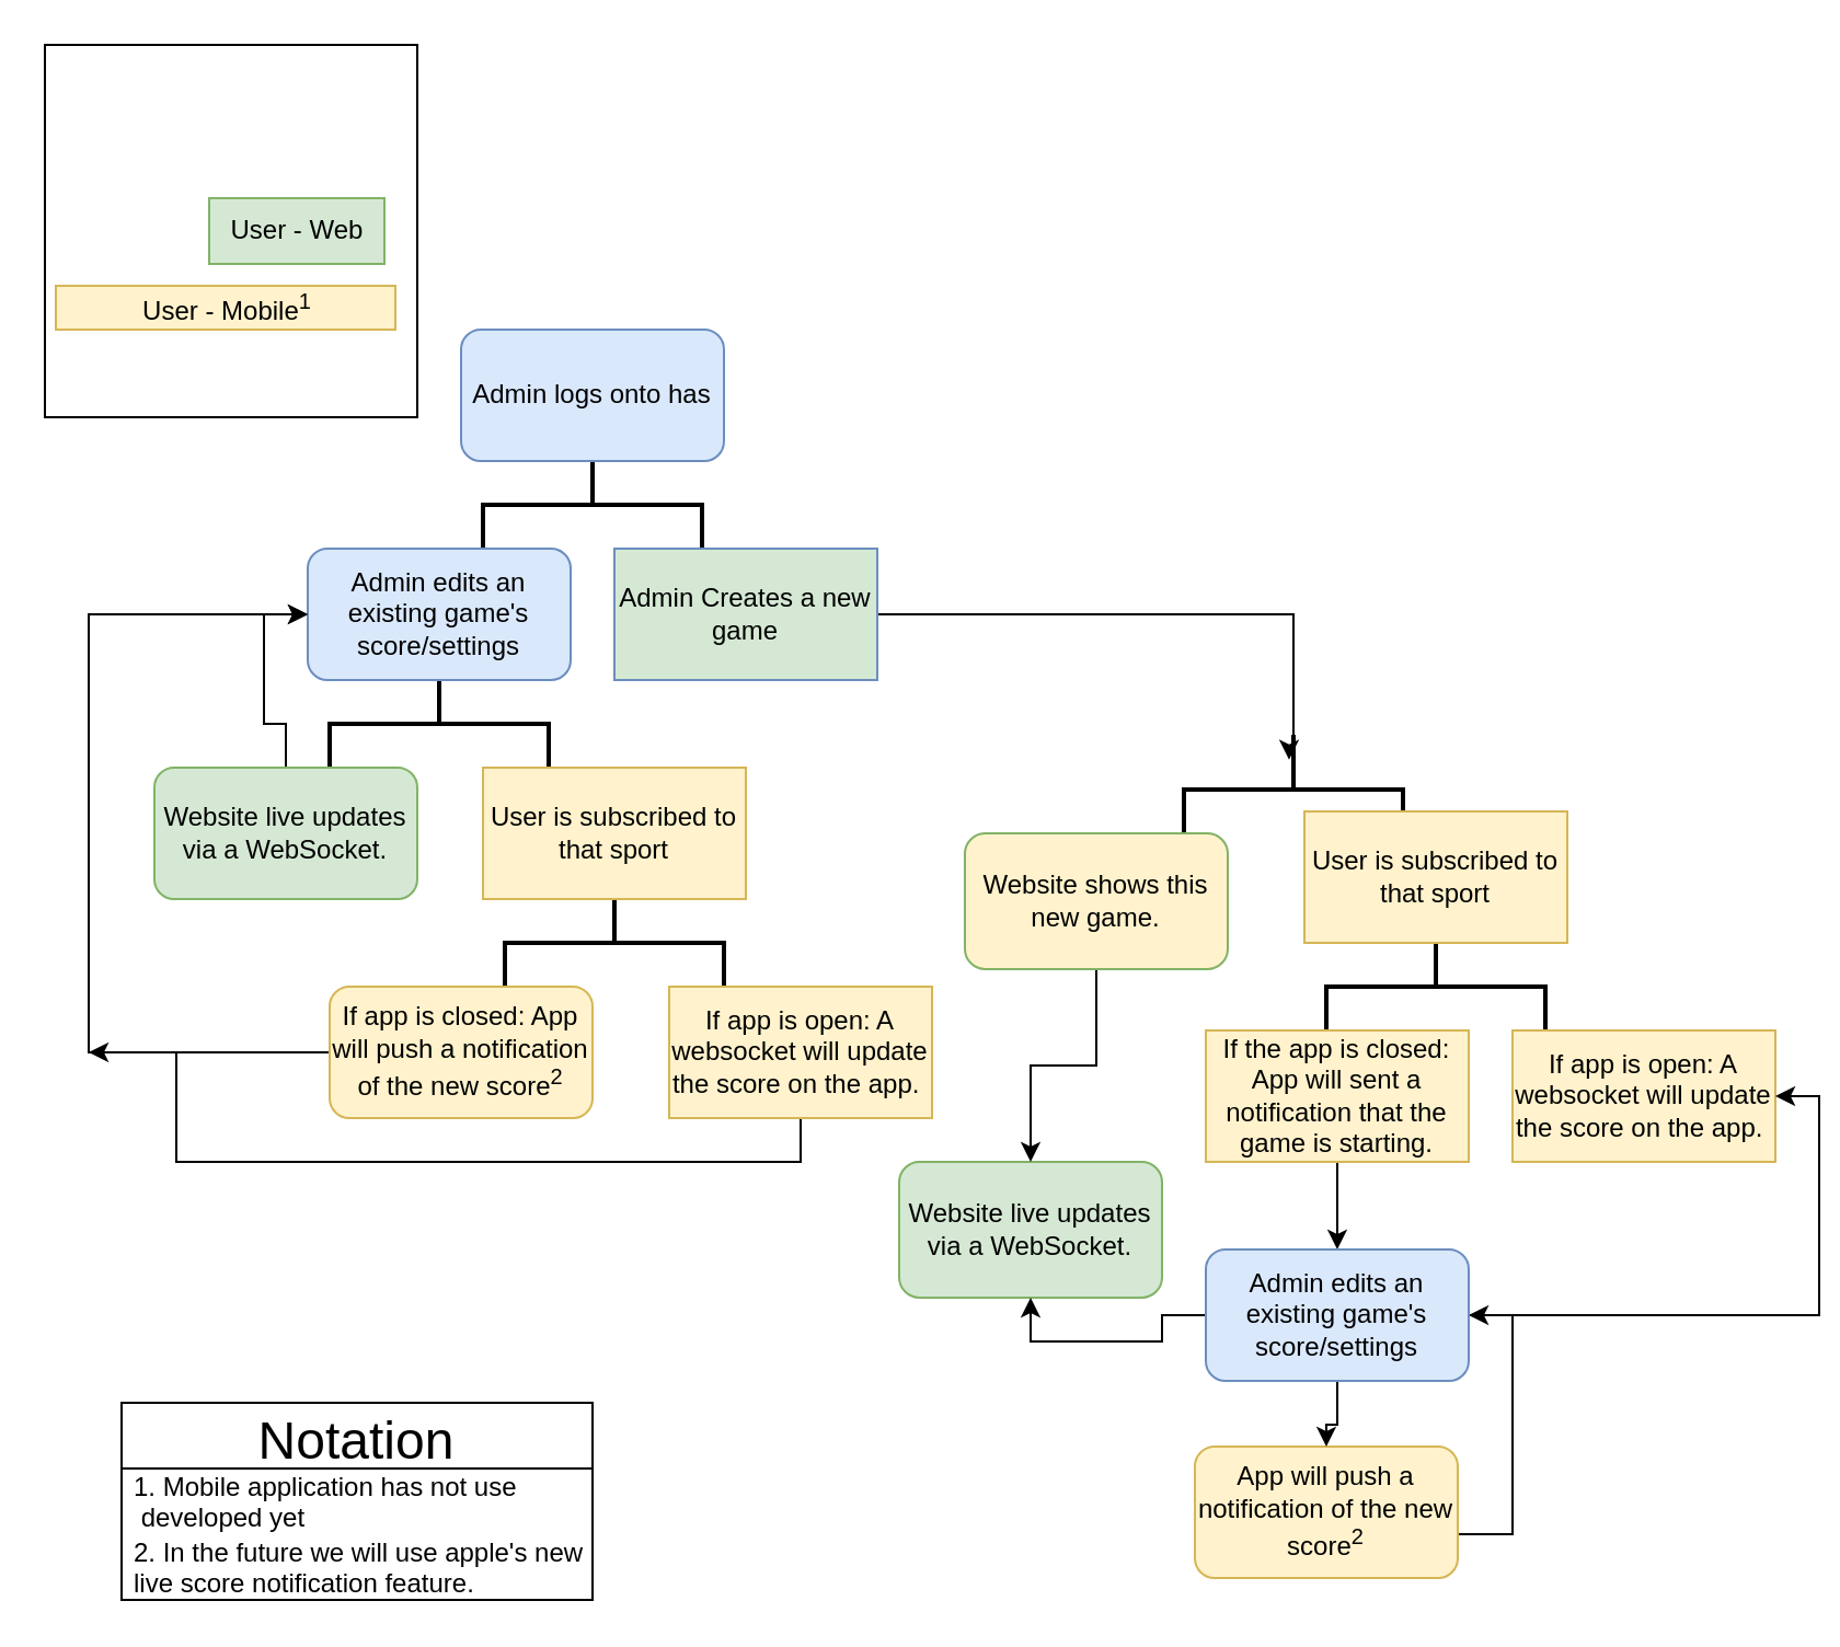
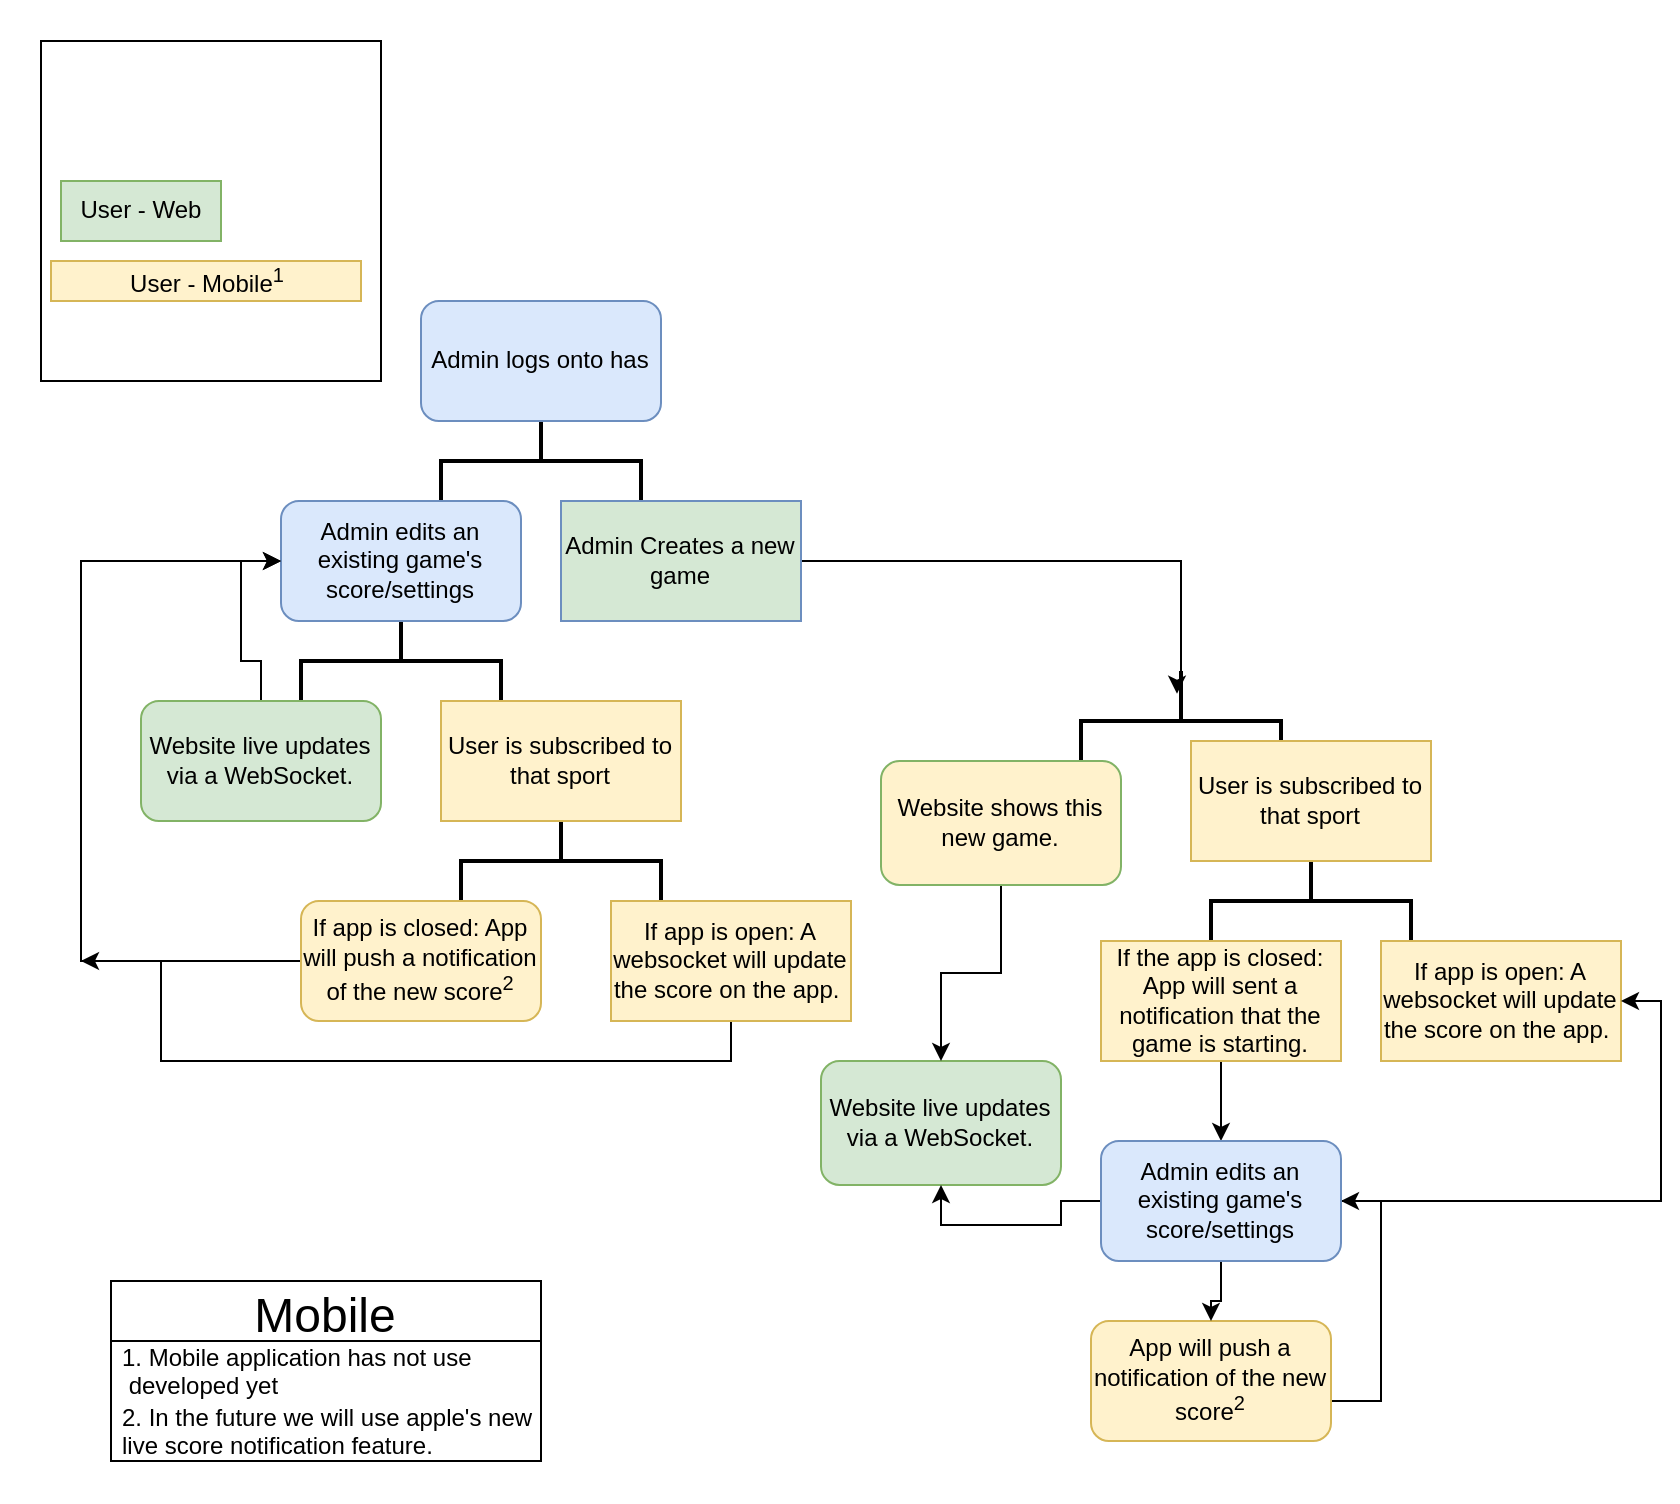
- <mxCell id="13" value="User - Web" style="text;html=1;align=center;verticalAlign=middle;resizable=0;points=[];autosize=1;strokeColor=#82b366;fillColor=#d5e8d4;" vertex="1" parent="1"><mxGeometry x="95" y="90" width="80" height="30" as="geometry" /></mxCell>
+ <mxCell id="13" value="User - Web" style="text;html=1;align=center;verticalAlign=middle;resizable=0;points=[];autosize=1;strokeColor=#82b366;fillColor=#d5e8d4;" vertex="1" parent="1"><mxGeometry x="30" y="90" width="80" height="30" as="geometry" /></mxCell>
- <mxCell id="32" value="Notation" style="swimlane;fontStyle=0;childLayout=stackLayout;horizontal=1;startSize=30;horizontalStack=0;resizeParent=1;resizeParentMax=0;resizeLast=0;collapsible=1;marginBottom=0;fontSize=24;" vertex="1" parent="1"><mxGeometry x="55" y="640" width="215" height="90" as="geometry" /></mxCell>
+ <mxCell id="32" value="Mobile" style="swimlane;fontStyle=0;childLayout=stackLayout;horizontal=1;startSize=30;horizontalStack=0;resizeParent=1;resizeParentMax=0;resizeLast=0;collapsible=1;marginBottom=0;fontSize=24;" vertex="1" parent="1"><mxGeometry x="55" y="640" width="215" height="90" as="geometry" /></mxCell>
